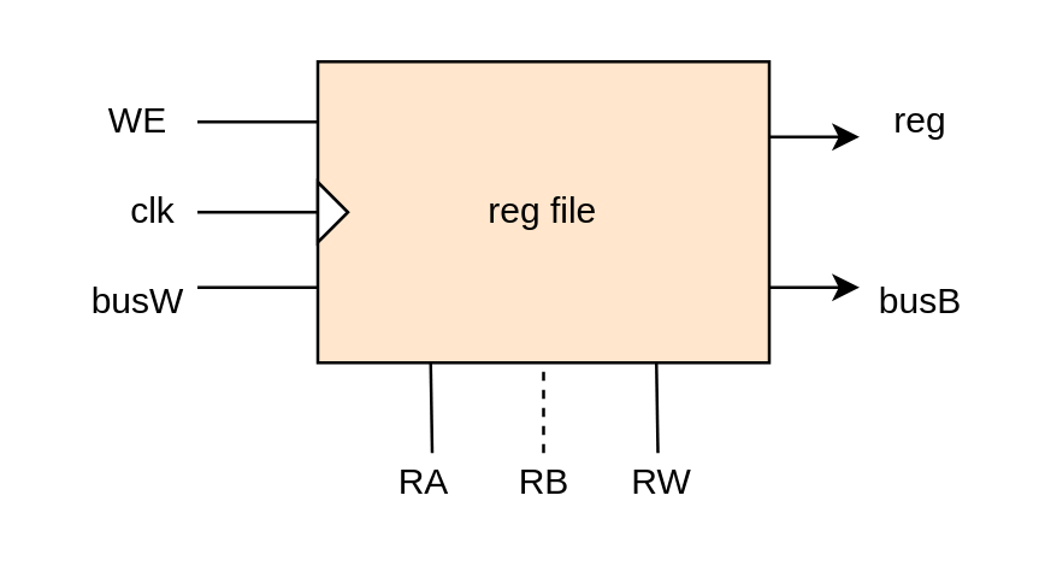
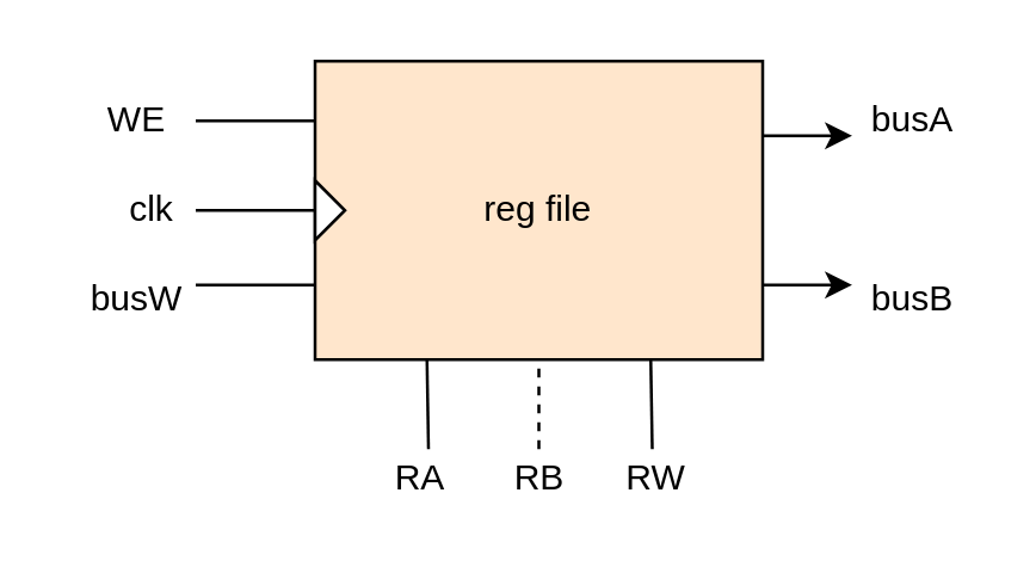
- <mxCell id="19" value="reg" style="text;html=1;align=center;verticalAlign=middle;resizable=0;points=[];autosize=1;" vertex="1" parent="1"><mxGeometry x="285" y="30" width="40" height="20" as="geometry" /></mxCell>
+ <mxCell id="19" value="busA" style="text;html=1;align=center;verticalAlign=middle;resizable=0;points=[];autosize=1;" vertex="1" parent="1"><mxGeometry x="285" y="30" width="40" height="20" as="geometry" /></mxCell>
